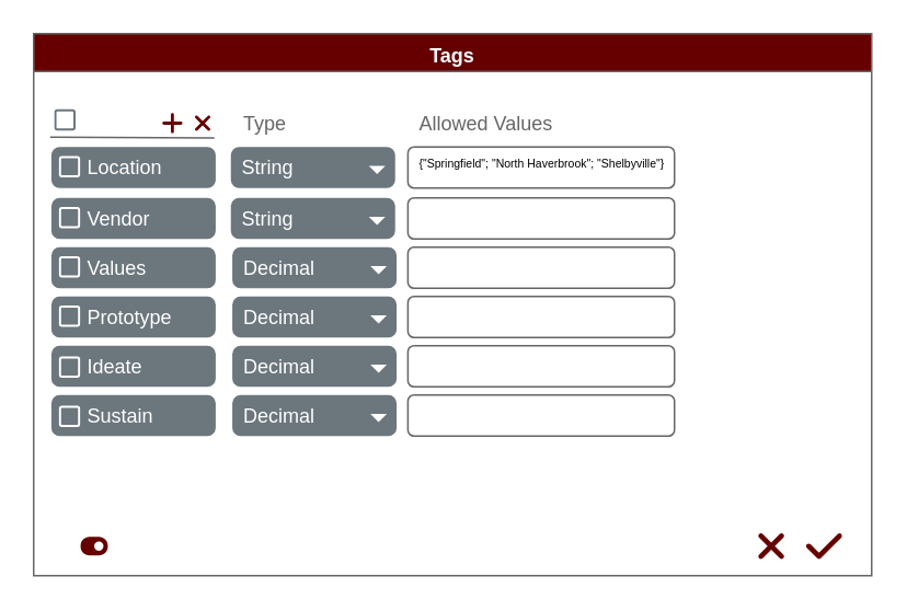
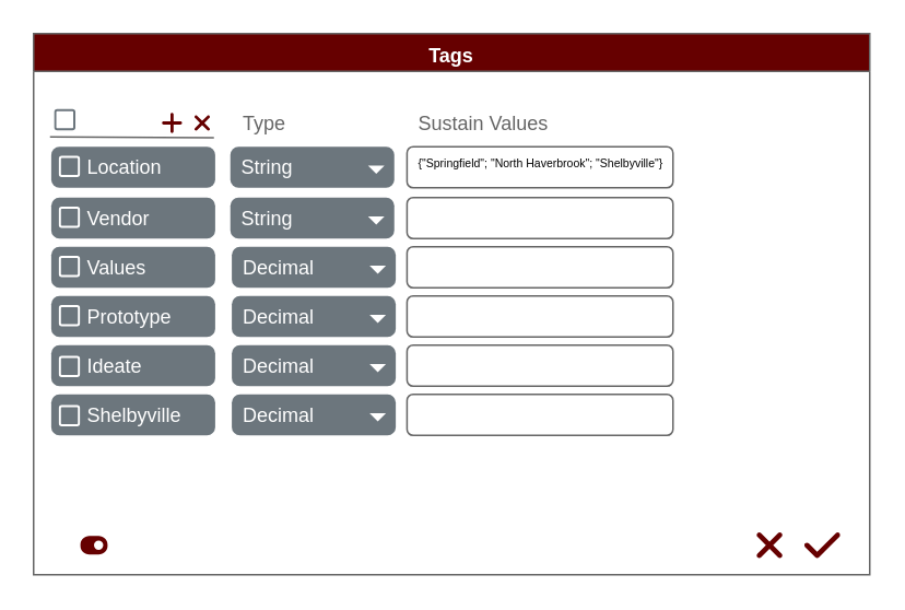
- <mxCell id="23" value="Allowed Values" style="text;html=1;align=left;verticalAlign=middle;whiteSpace=wrap;rounded=0;fontFamily=Helvetica;fontSize=12;fontColor=#666666;spacingLeft=5;" vertex="1" parent="2"><mxGeometry x="227.77" y="40" width="101" height="30" as="geometry" /></mxCell>
+ <mxCell id="23" value="Sustain Values" style="text;html=1;align=left;verticalAlign=middle;whiteSpace=wrap;rounded=0;fontFamily=Helvetica;fontSize=12;fontColor=#666666;spacingLeft=5;" vertex="1" parent="2"><mxGeometry x="227.77" y="40" width="101" height="30" as="geometry" /></mxCell>
- <mxCell id="36" value="Sustain" style="html=1;shadow=0;dashed=0;shape=mxgraph.bootstrap.rrect;rSize=5;strokeColor=none;strokeWidth=1;fillColor=#6C767D;fontColor=#ffffff;whiteSpace=wrap;align=left;verticalAlign=middle;fontStyle=0;fontSize=12;spacingLeft=20;spacingRight=20;" vertex="1" parent="2"><mxGeometry x="10.77" y="220" width="100" height="25" as="geometry" /></mxCell>
+ <mxCell id="36" value="Shelbyville" style="html=1;shadow=0;dashed=0;shape=mxgraph.bootstrap.rrect;rSize=5;strokeColor=none;strokeWidth=1;fillColor=#6C767D;fontColor=#ffffff;whiteSpace=wrap;align=left;verticalAlign=middle;fontStyle=0;fontSize=12;spacingLeft=20;spacingRight=20;" vertex="1" parent="2"><mxGeometry x="10.77" y="220" width="100" height="25" as="geometry" /></mxCell>
